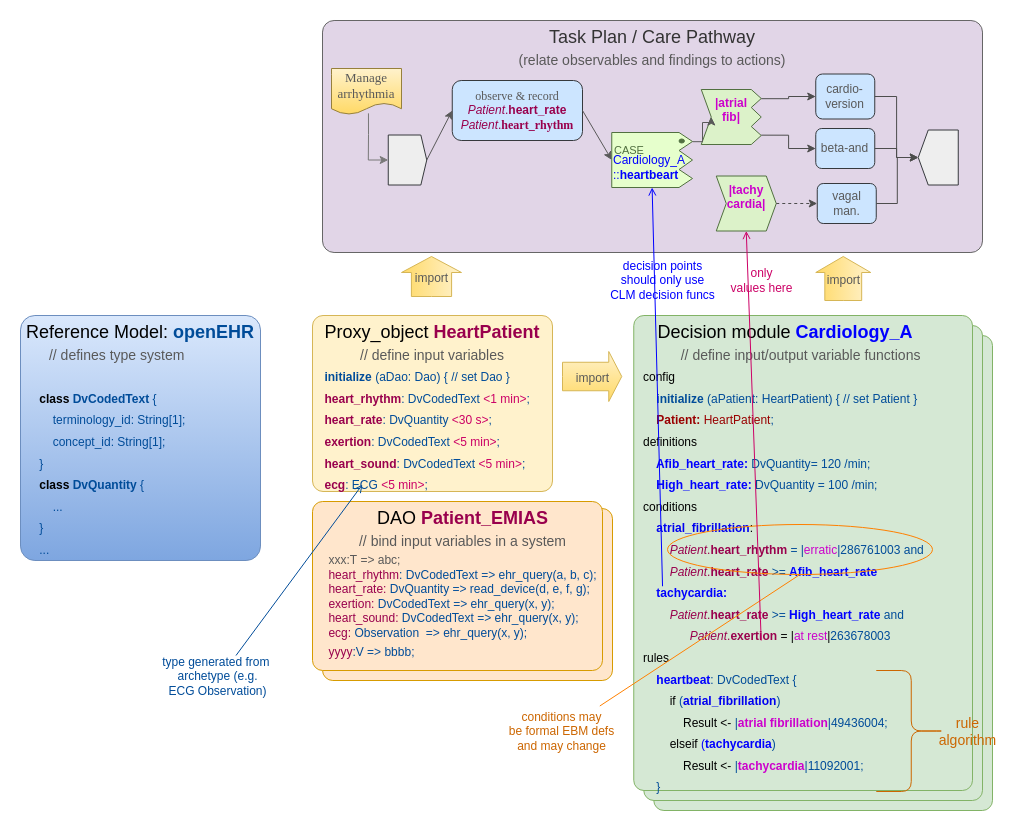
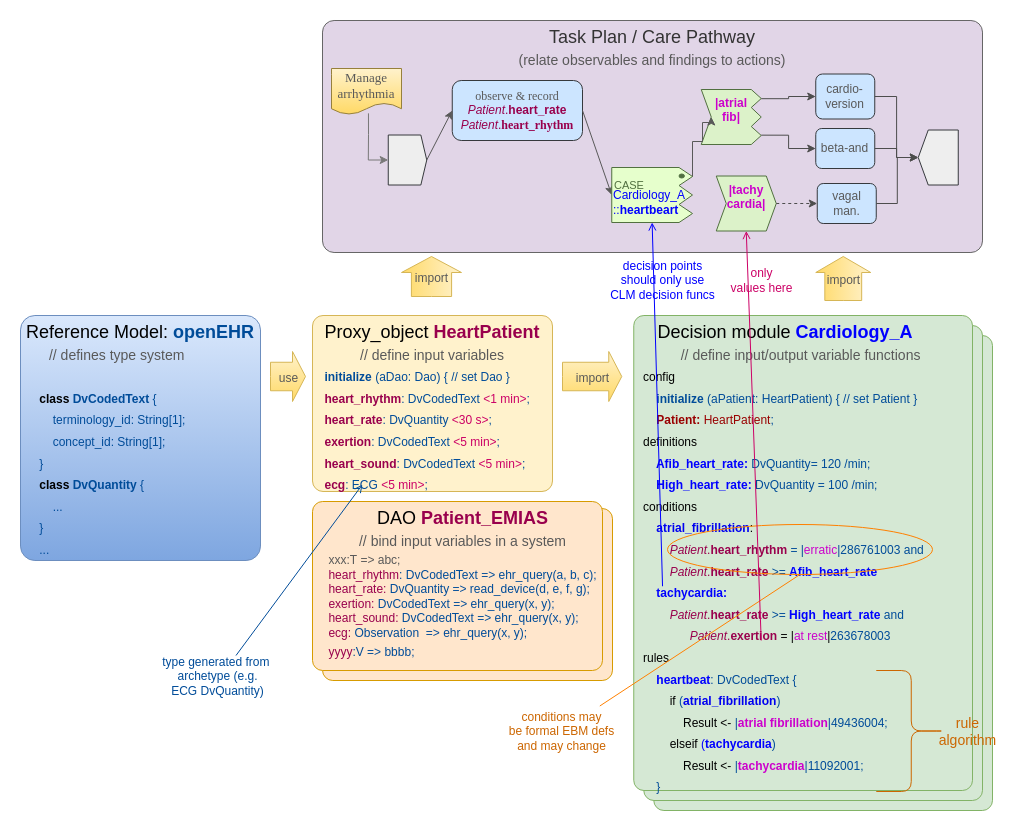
- <mxCell id="32" value="&lt;font color=&quot;#0000ff&quot; style=&quot;font-size: 12px&quot;&gt;&lt;br style=&quot;font-size: 12px&quot;&gt;Cardiology_A&lt;br style=&quot;font-size: 12px&quot;&gt;::&lt;b&gt;heartbeart&lt;/b&gt;&lt;/font&gt;" style="shape=stencil(tVbbjoMgEP0aXxuFot3HhrU/sF9ALV1JKRikl/37Rccm0kpv2sRoZsZz5ihz0AjTumQVj1BcRvg7QogQd3LhCcI0hpDVFS8s5I7MCLaWHCq1NXrHT2JjOwahSm6Ebao4j+Klu6c5MC20Uo5EaFV7lV7dkTGhHDY+A1nX/s+LKse/55YbyCZtdvU854x8gDXxOWdJmk2j9oqXfETtNKy+1uQjqzUN6/XzL/DTtJi6TGiWMV2zYvdr9EFtBsVshZSFltq4EK5towjhPF2tKL3zHOC0YTBJsnge3wFXrPHnTeFS3usjv++6IdoLWgrVQ5Nx8NSHf43rnizGtUdZN39vK8DZOAXzdFx/8qr+l+GF1DUPDZ7L38xemw0YxVlEG/7AQWCFUMutVvZNm1h+bnYJxw8YuvzJ4XV0Lwf504Ue+jUoMrgRPBTJpRRVHV7xdOZ/xOcQlf0oLGpYdrtkNyvTZuEPok38Aw==);whiteSpace=wrap;html=1;fontSize=12;fillColor=#cdeb8b;strokeColor=#36393d;align=left;verticalAlign=middle;" parent="1" vertex="1"><mxGeometry x="611.25" y="132" width="80.75" height="55" as="geometry" /></mxCell>
+ <mxCell id="32" value="&lt;font color=&quot;#0000ff&quot; style=&quot;font-size: 12px&quot;&gt;&lt;br style=&quot;font-size: 12px&quot;&gt;Cardiology_A&lt;br style=&quot;font-size: 12px&quot;&gt;::&lt;b&gt;heartbeart&lt;/b&gt;&lt;/font&gt;" style="shape=stencil(tVbbjoMgEP0aXxuFot3HhrU/sF9ALV1JKRikl/37Rccm0kpv2sRoZsZz5ihz0AjTumQVj1BcRvg7QogQd3LhCcI0hpDVFS8s5I7MCLaWHCq1NXrHT2JjOwahSm6Ebao4j+Klu6c5MC20Uo5EaFV7lV7dkTGhHDY+A1nX/s+LKse/55YbyCZtdvU854x8gDXxOWdJmk2j9oqXfETtNKy+1uQjqzUN6/XzL/DTtJi6TGiWMV2zYvdr9EFtBsVshZSFltq4EK5towjhPF2tKL3zHOC0YTBJsnge3wFXrPHnTeFS3usjv++6IdoLWgrVQ5Nx8NSHf43rnizGtUdZN39vK8DZOAXzdFx/8qr+l+GF1DUPDZ7L38xemw0YxVlEG/7AQWCFUMutVvZNm1h+bnYJxw8YuvzJ4XV0Lwf504Ue+jUoMrgRPBTJpRRVHV7xdOZ/xOcQlf0oLGpYdrtkNyvTZuEPok38Aw==);whiteSpace=wrap;html=1;fontSize=12;fillColor=#cdeb8b;strokeColor=#36393d;align=left;verticalAlign=middle;" parent="1" vertex="1"><mxGeometry x="611.25" y="167" width="80.75" height="55" as="geometry" /></mxCell>
+ <mxCell id="10" value="&lt;font style=&quot;font-size: 12px&quot;&gt;use&lt;/font&gt;" style="html=1;shadow=0;dashed=0;align=center;verticalAlign=middle;shape=mxgraph.arrows2.arrow;dy=0.43;dx=13;notch=0;fontSize=18;gradientColor=#ffd966;fillColor=#fff2cc;strokeColor=#d6b656;fontColor=#595959;" parent="1" vertex="1"><mxGeometry x="270" y="351" width="35" height="50" as="geometry" /></mxCell>
- <mxCell id="44" value="type generated from&amp;nbsp;&lt;br&gt;archetype (e.g.&lt;br&gt;ECG Observation)" style="text;html=1;align=center;verticalAlign=middle;resizable=0;points=[];autosize=1;fontColor=#004C99;" parent="1" vertex="1"><mxGeometry x="152" y="651" width="130" height="50" as="geometry" /></mxCell>
+ <mxCell id="44" value="type generated from&amp;nbsp;&lt;br&gt;archetype (e.g.&lt;br&gt;ECG DvQuantity)" style="text;html=1;align=center;verticalAlign=middle;resizable=0;points=[];autosize=1;fontColor=#004C99;" parent="1" vertex="1"><mxGeometry x="152" y="651" width="130" height="50" as="geometry" /></mxCell>
